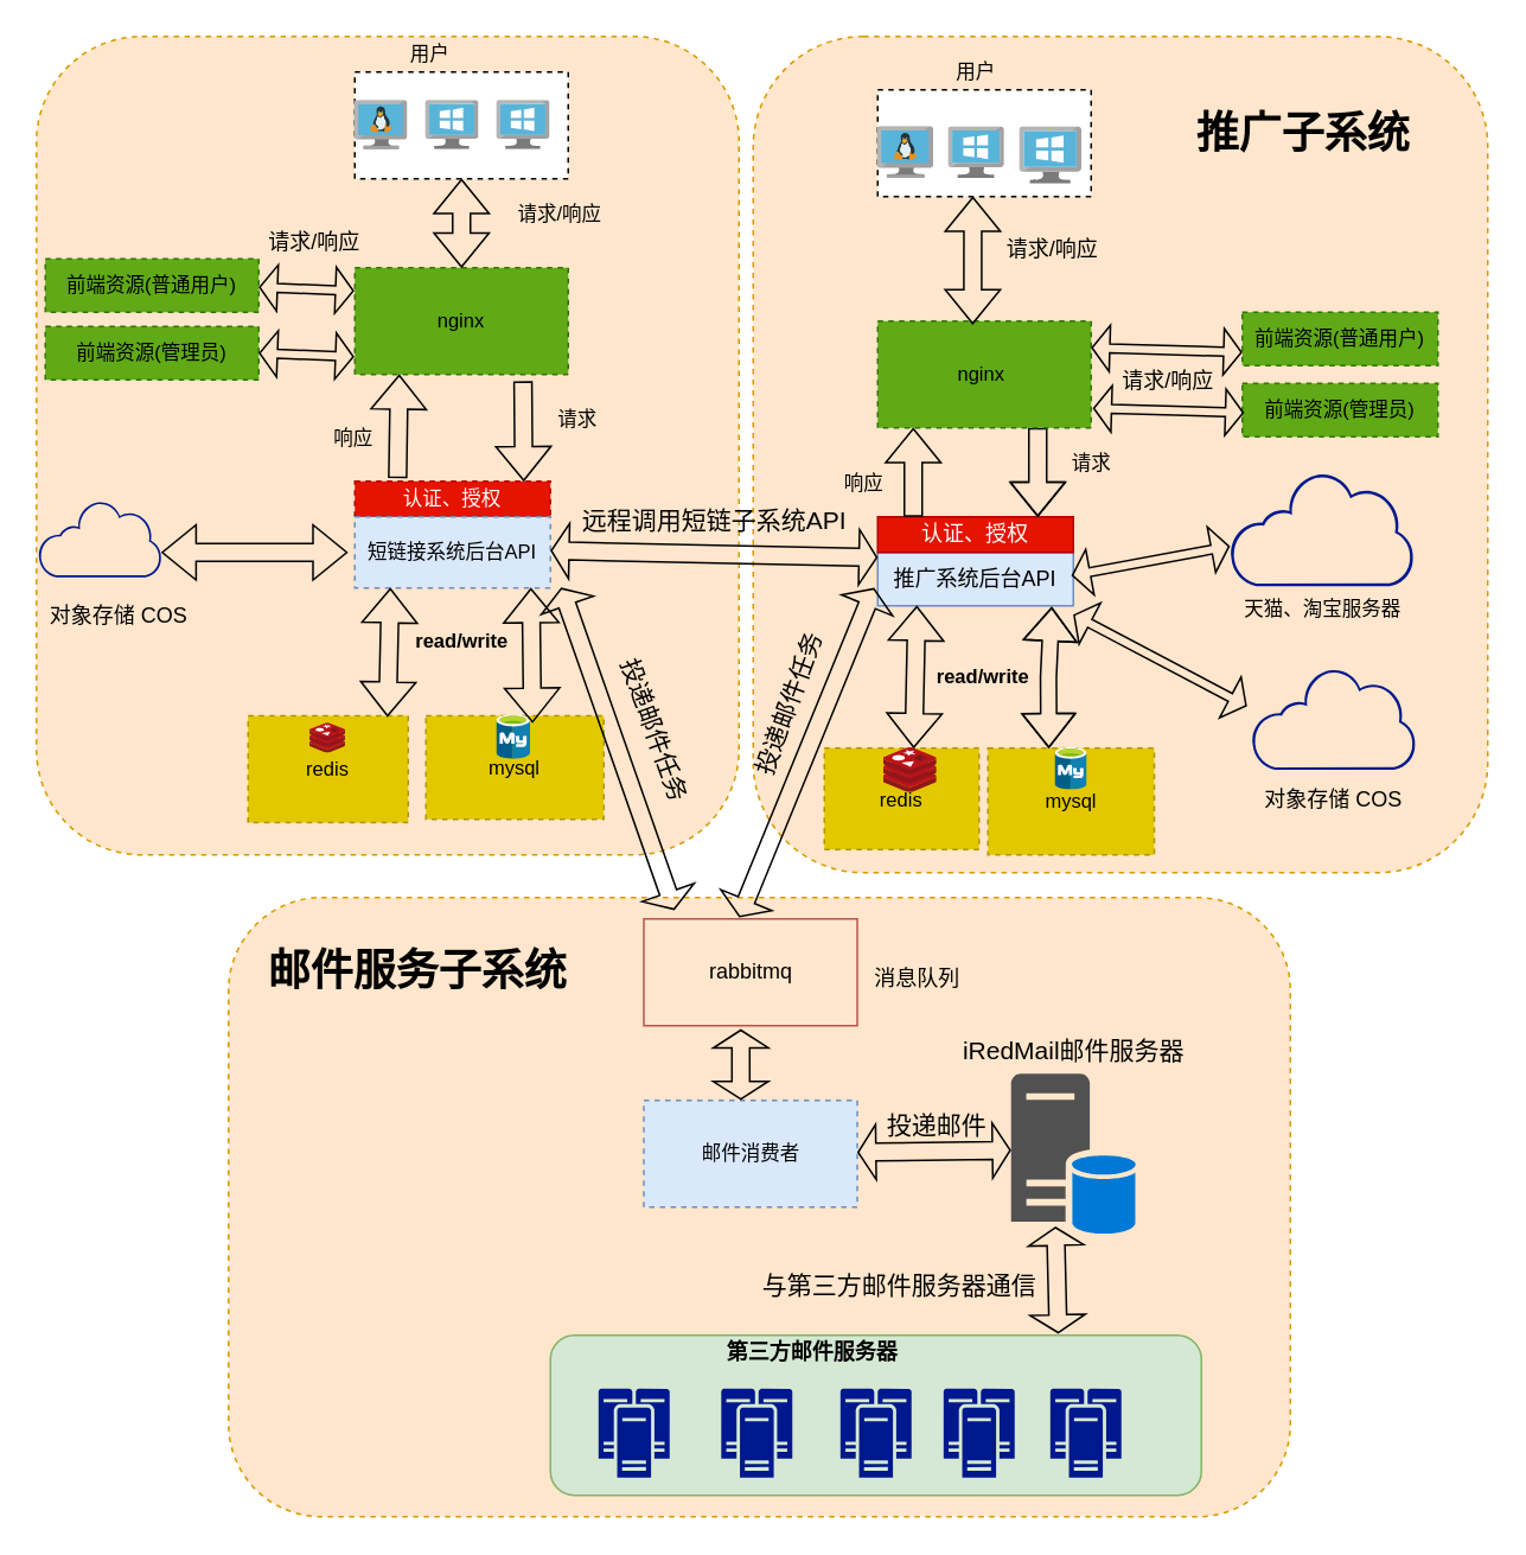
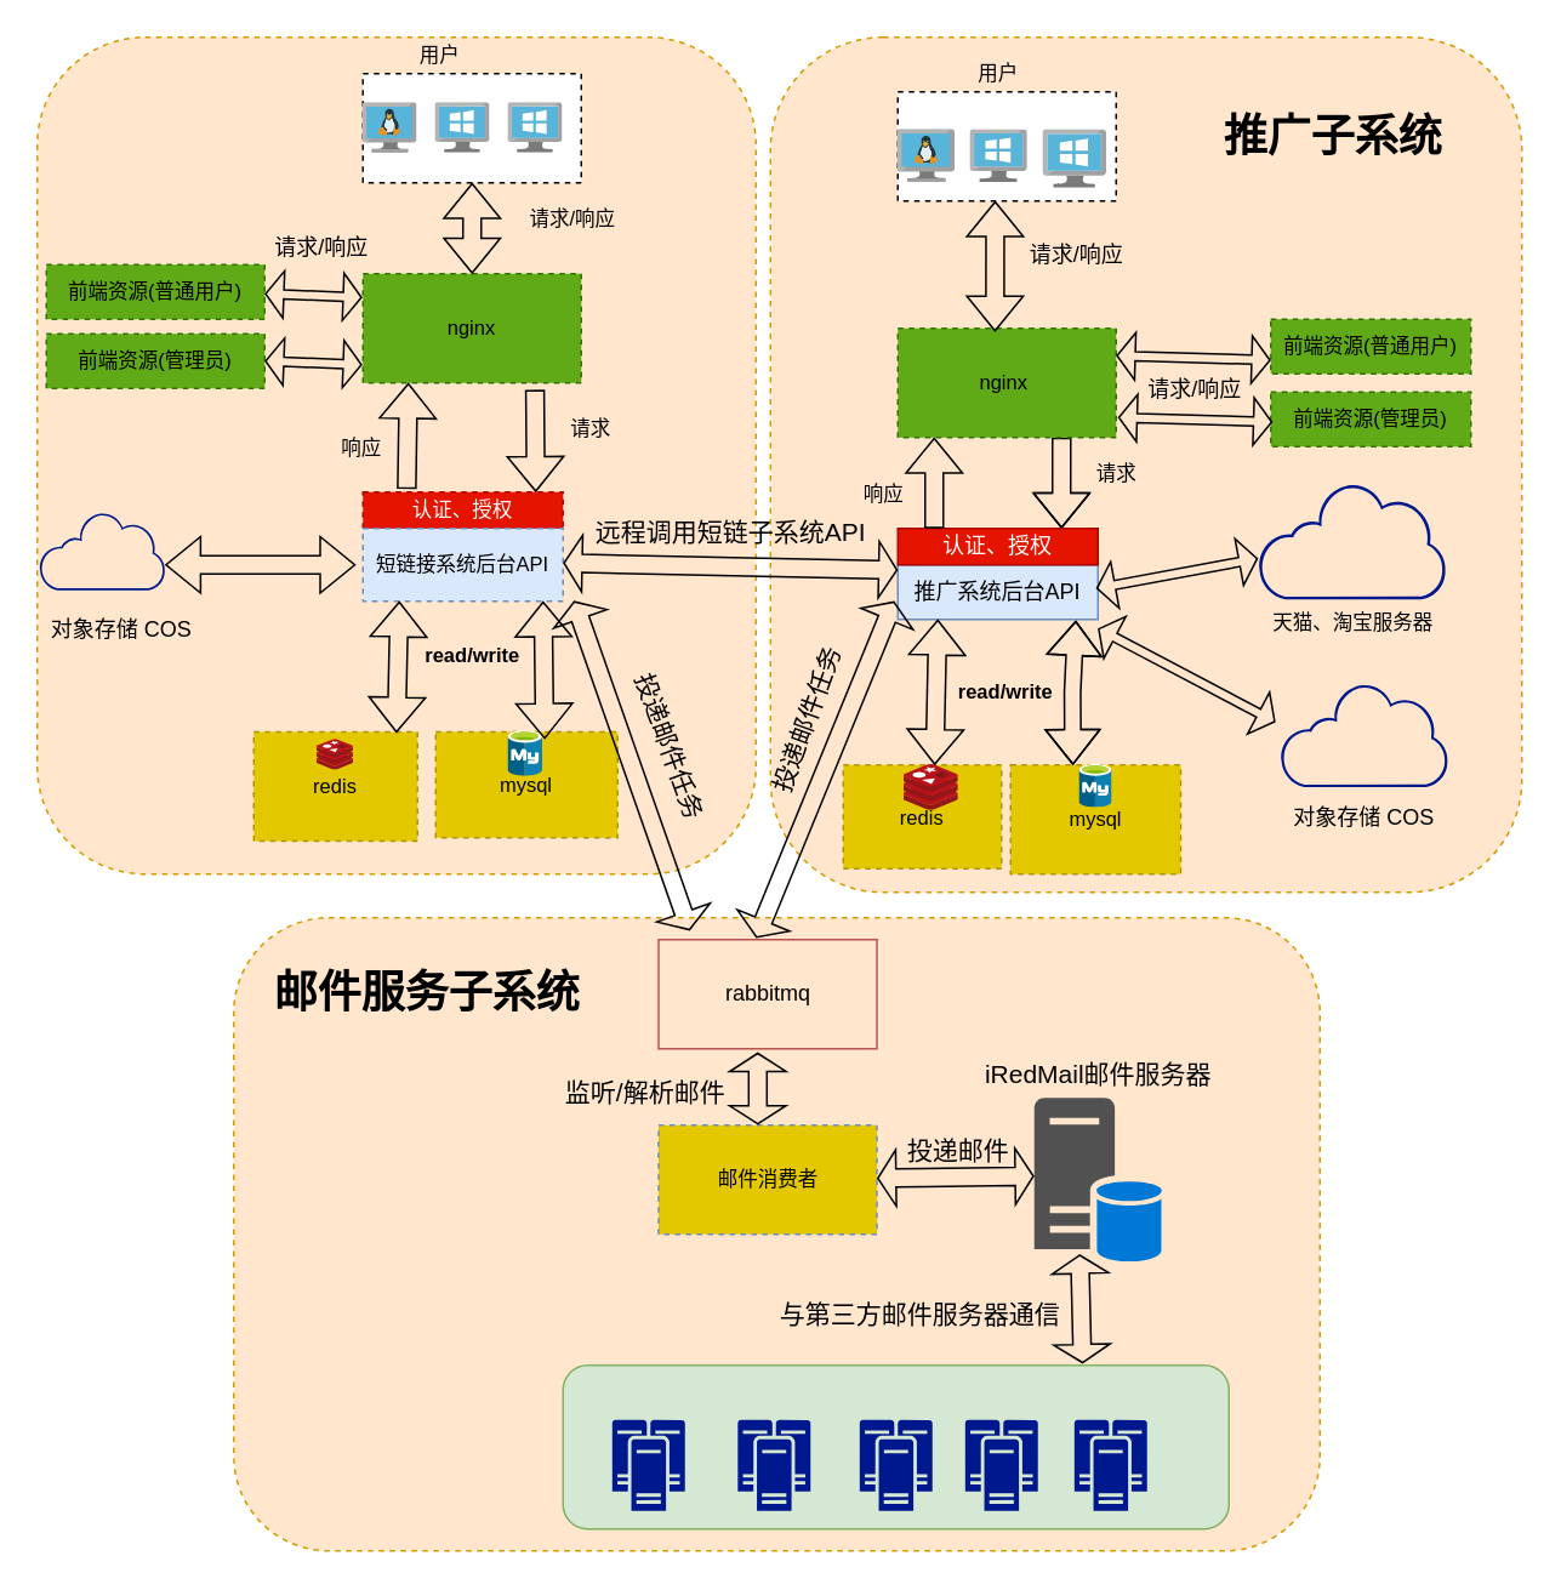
- <mxCell id="75" value="&lt;span style=&quot;font-size: 12px;&quot;&gt;消息队列&lt;/span&gt;" style="text;html=1;align=center;verticalAlign=middle;resizable=0;points=[];autosize=1;strokeColor=none;fillColor=none;fontSize=24;" parent="1" vertex="1"><mxGeometry x="486" y="527.5" width="58" height="37" as="geometry" /></mxCell>
+ <mxCell id="90" value="监听/解析邮件" style="text;html=1;align=center;verticalAlign=middle;resizable=0;points=[];autosize=1;strokeColor=none;fillColor=none;fontSize=14;" parent="1" vertex="1"><mxGeometry x="305" y="589" width="98" height="21" as="geometry" /></mxCell>
- <mxCell id="71" value="邮件消费者" style="rounded=0;whiteSpace=wrap;html=1;dashed=1;fontFamily=Helvetica;fontSize=11;fillColor=#dae8fc;strokeColor=#6c8ebf;" parent="1" vertex="1"><mxGeometry x="361.5" y="618" width="120" height="60" as="geometry" /></mxCell>
+ <mxCell id="71" value="邮件消费者" style="rounded=0;whiteSpace=wrap;html=1;dashed=1;fontFamily=Helvetica;fontSize=11;fillColor=#e3c800;strokeColor=#6c8ebf;" parent="1" vertex="1"><mxGeometry x="361.5" y="618" width="120" height="60" as="geometry" /></mxCell>
- <mxCell id="80" value="&lt;b&gt;第三方邮件服务器&lt;/b&gt;" style="text;html=1;align=center;verticalAlign=middle;resizable=0;points=[];autosize=1;strokeColor=none;fillColor=none;" parent="1" vertex="1"><mxGeometry x="403" y="751" width="106" height="18" as="geometry" /></mxCell>
